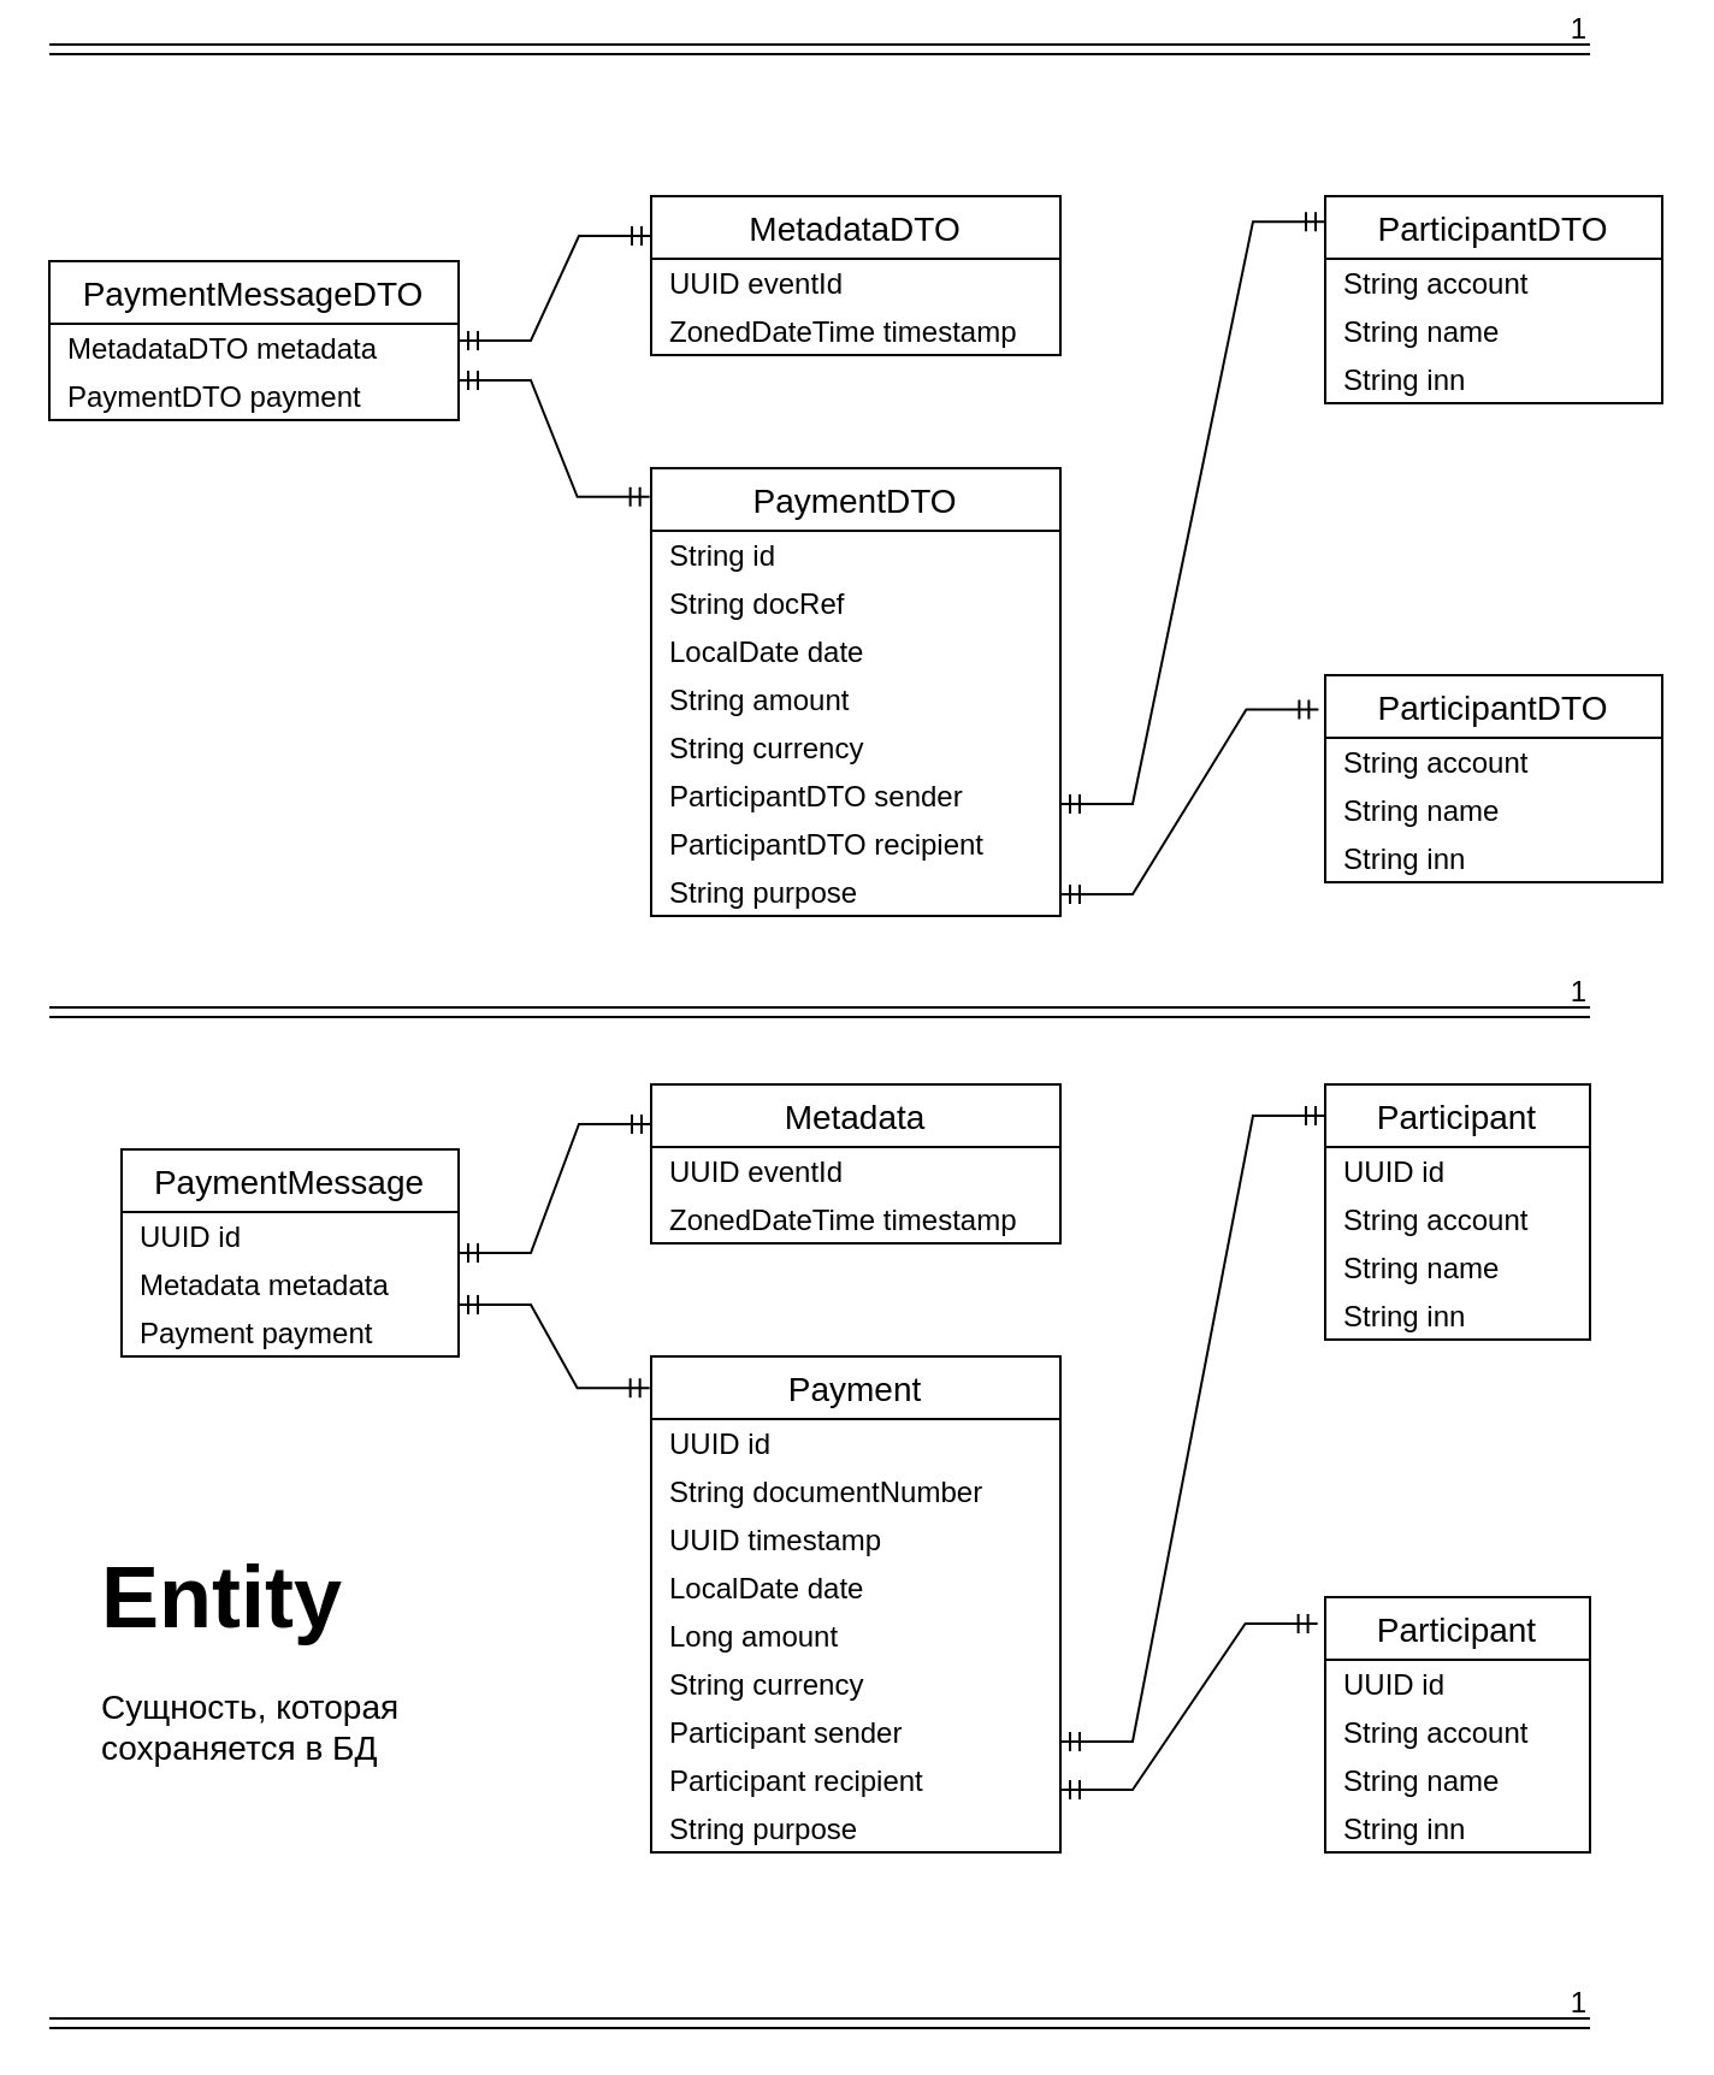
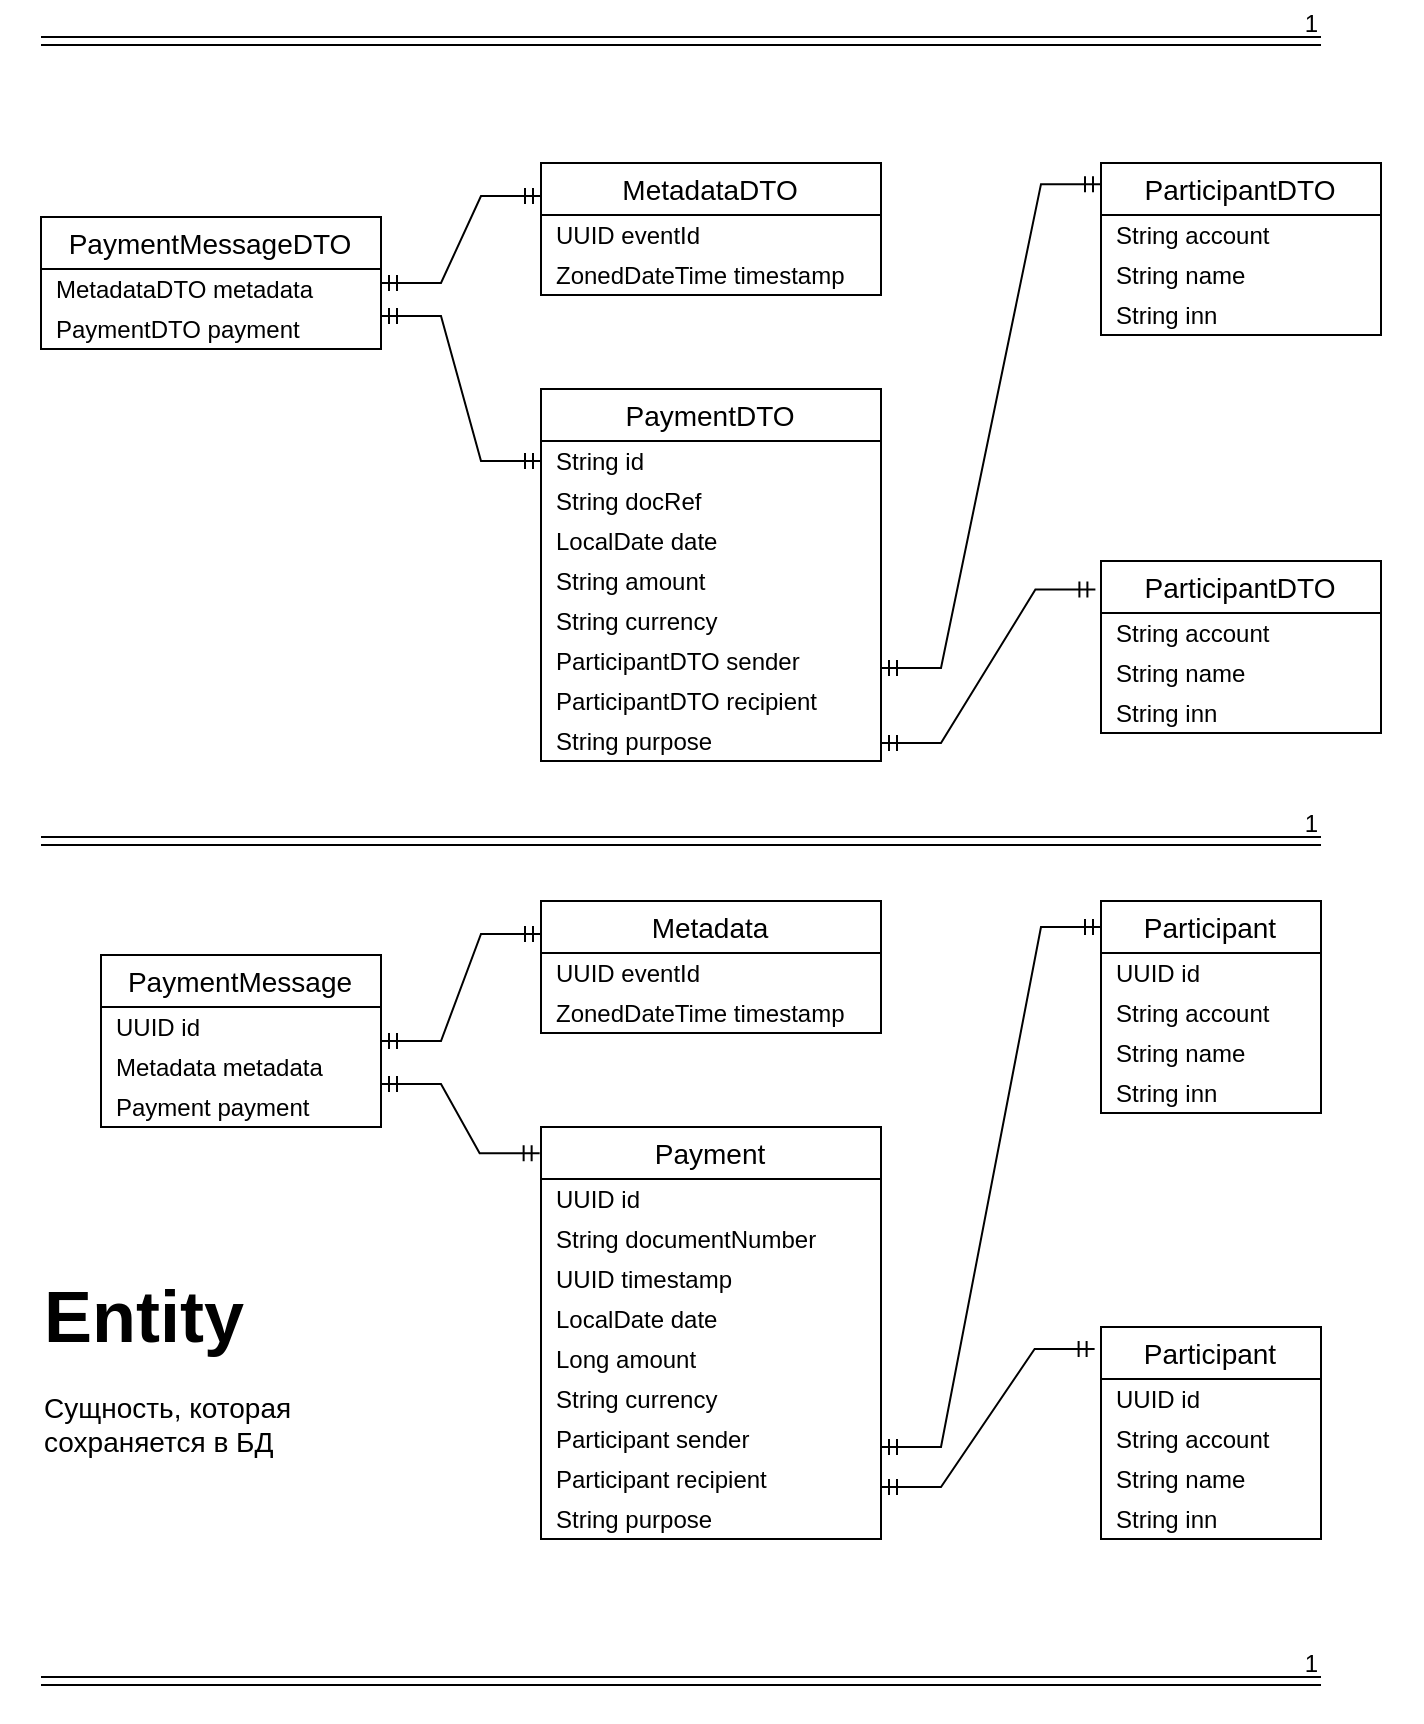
- <mxCell id="55" value="" style="edgeStyle=entityRelationEdgeStyle;fontSize=12;html=1;endArrow=ERmandOne;startArrow=ERmandOne;rounded=0;entryX=-0.004;entryY=0.064;entryDx=0;entryDy=0;entryPerimeter=0;exitX=1;exitY=0.75;exitDx=0;exitDy=0;" edge="1" source="46" target="33" parent="1"><mxGeometry width="100" height="100" relative="1" as="geometry"><mxPoint x="160" y="161" as="sourcePoint" /><mxPoint x="450" y="131.5" as="targetPoint" /></mxGeometry></mxCell>
+ <mxCell id="55" value="" style="edgeStyle=entityRelationEdgeStyle;fontSize=12;html=1;endArrow=ERmandOne;startArrow=ERmandOne;rounded=0;exitX=1;exitY=0.75;exitDx=0;exitDy=0;" edge="1" source="46" target="34" parent="1"><mxGeometry width="100" height="100" relative="1" as="geometry"><mxPoint x="160" y="161" as="sourcePoint" /><mxPoint x="450" y="131.5" as="targetPoint" /></mxGeometry></mxCell>
- <mxCell id="56" value="&lt;h1 style=&quot;margin-top: 0px;&quot;&gt;&lt;font style=&quot;font-size: 36px;&quot;&gt;Entity&lt;/font&gt;&lt;/h1&gt;&lt;p&gt;&lt;font style=&quot;font-size: 14px;&quot;&gt;Сущность, которая сохраняется в БД&lt;/font&gt;&lt;/p&gt;" style="text;html=1;whiteSpace=wrap;overflow=hidden;rounded=0;" vertex="1" parent="1"><mxGeometry x="40" y="635" width="130" height="110" as="geometry" /></mxCell>
+ <mxCell id="56" value="&lt;h1 style=&quot;margin-top: 0px;&quot;&gt;&lt;font style=&quot;font-size: 36px;&quot;&gt;Entity&lt;/font&gt;&lt;/h1&gt;&lt;p&gt;&lt;font style=&quot;font-size: 14px;&quot;&gt;Сущность, которая сохраняется в БД&lt;/font&gt;&lt;/p&gt;" style="text;html=1;whiteSpace=wrap;overflow=hidden;rounded=0;" vertex="1" parent="1"><mxGeometry x="20" y="630" width="130" height="110" as="geometry" /></mxCell>
